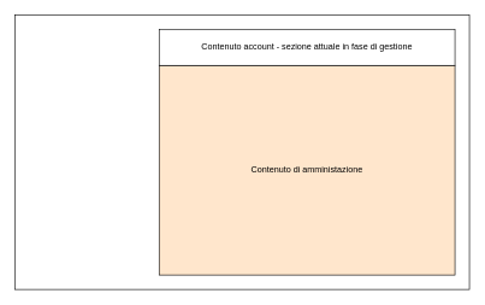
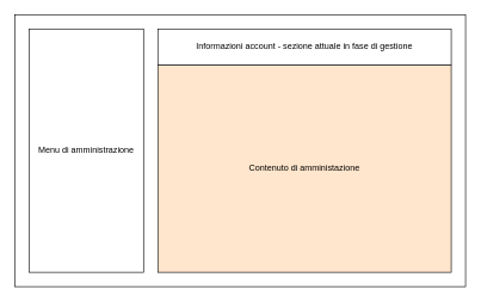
- <mxCell id="5" value="Contenuto account - sezione attuale in fase di gestione" style="rounded=0;whiteSpace=wrap;html=1;" vertex="1" parent="1"><mxGeometry x="220" y="40" width="410" height="50" as="geometry" /></mxCell>
+ <mxCell id="5" value="Informazioni account - sezione attuale in fase di gestione" style="rounded=0;whiteSpace=wrap;html=1;" vertex="1" parent="1"><mxGeometry x="220" y="40" width="410" height="50" as="geometry" /></mxCell>
+ <mxCell id="3" value="Menu di amministrazione" style="rounded=0;whiteSpace=wrap;html=1;" vertex="1" parent="1"><mxGeometry x="40" y="40" width="160" height="340" as="geometry" /></mxCell>
